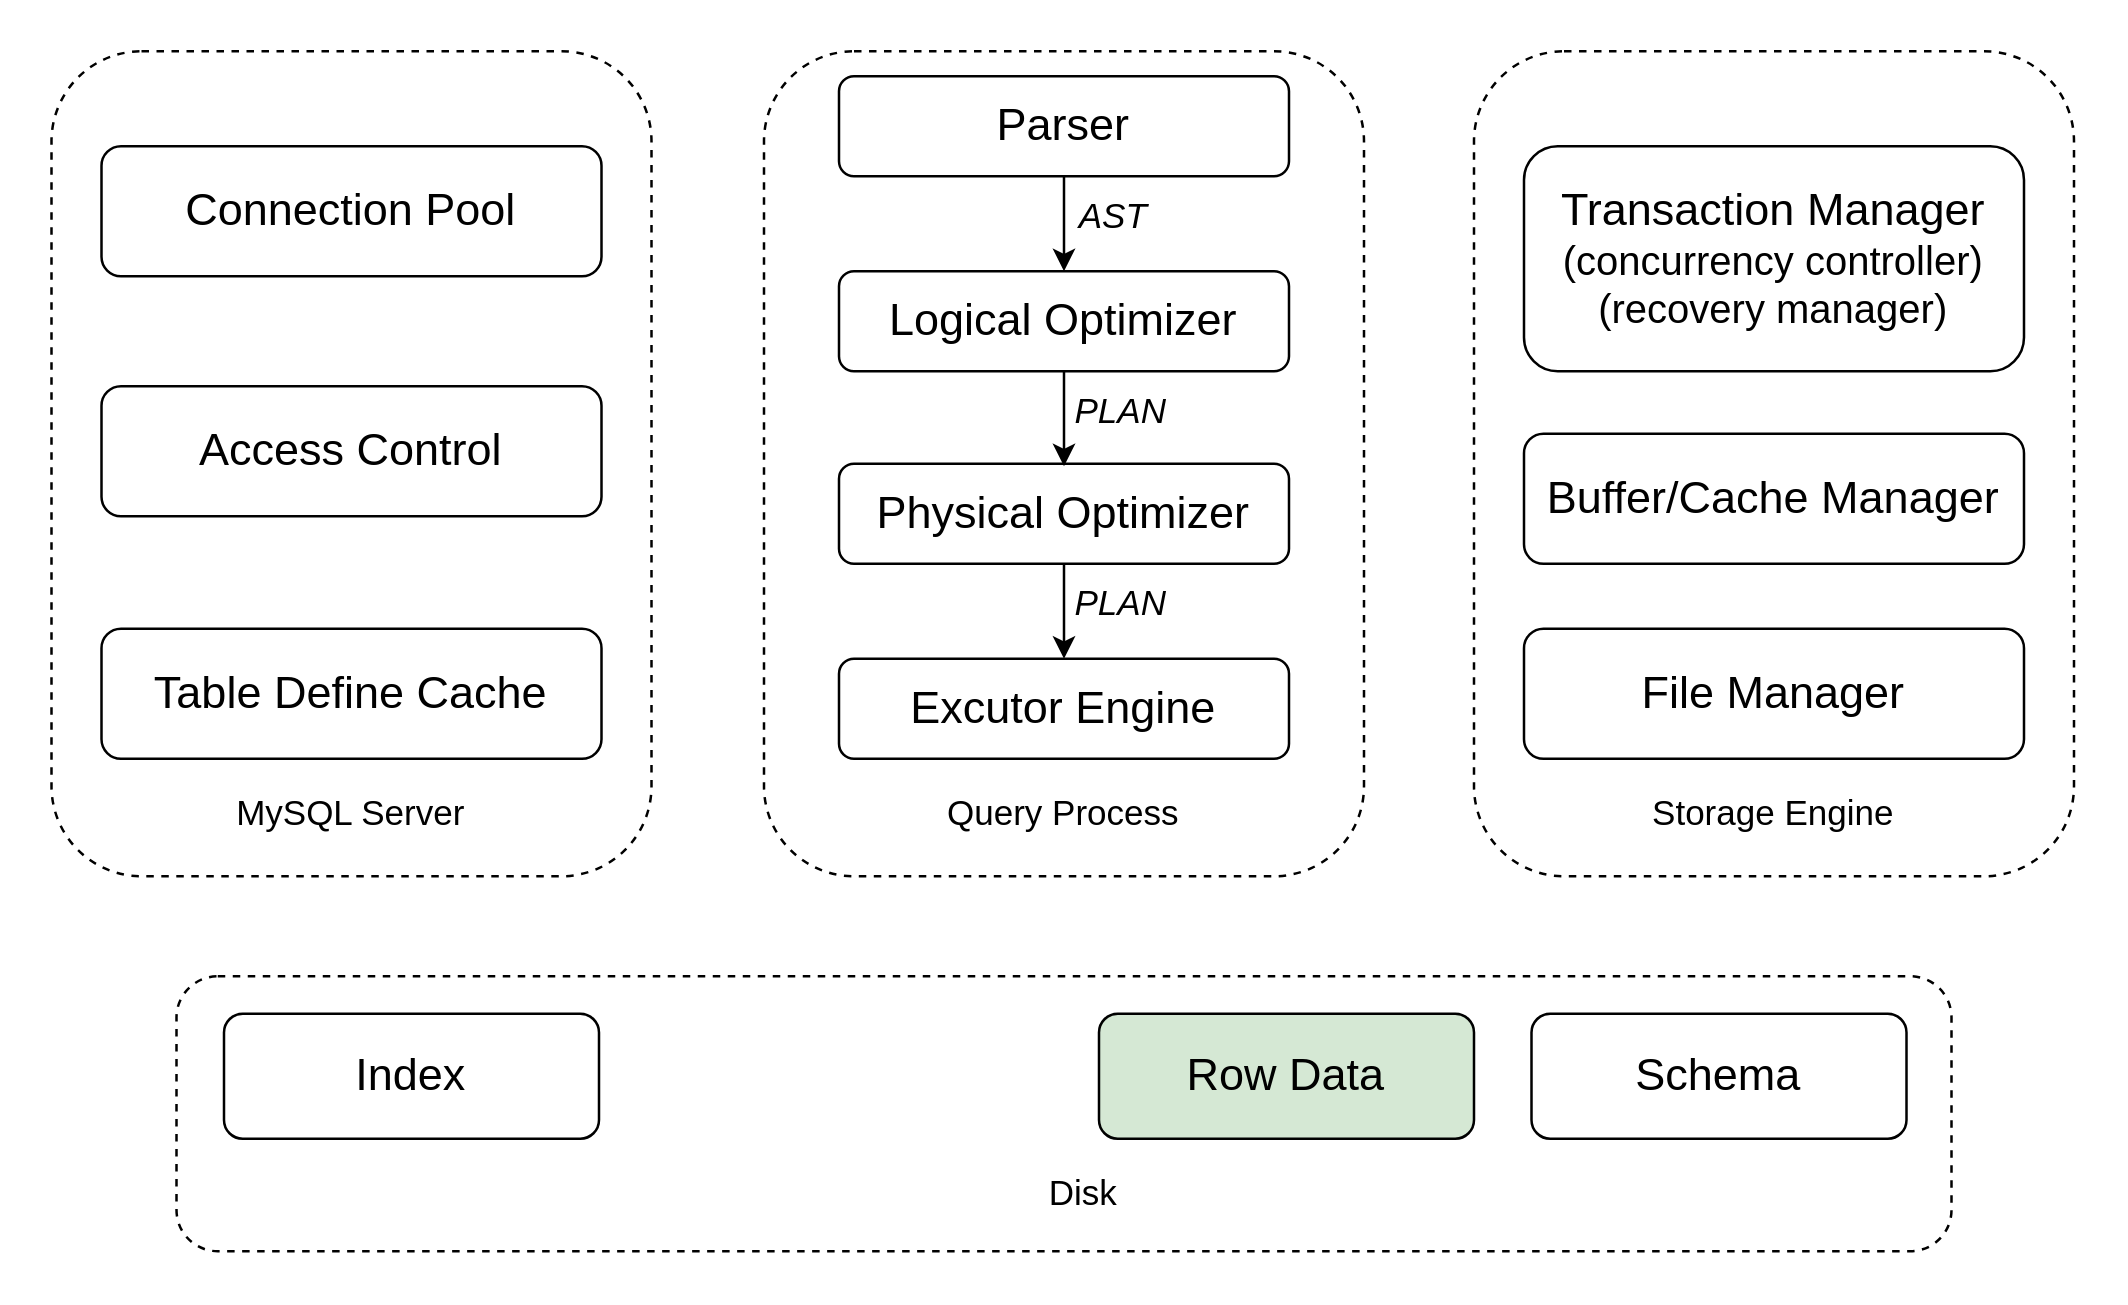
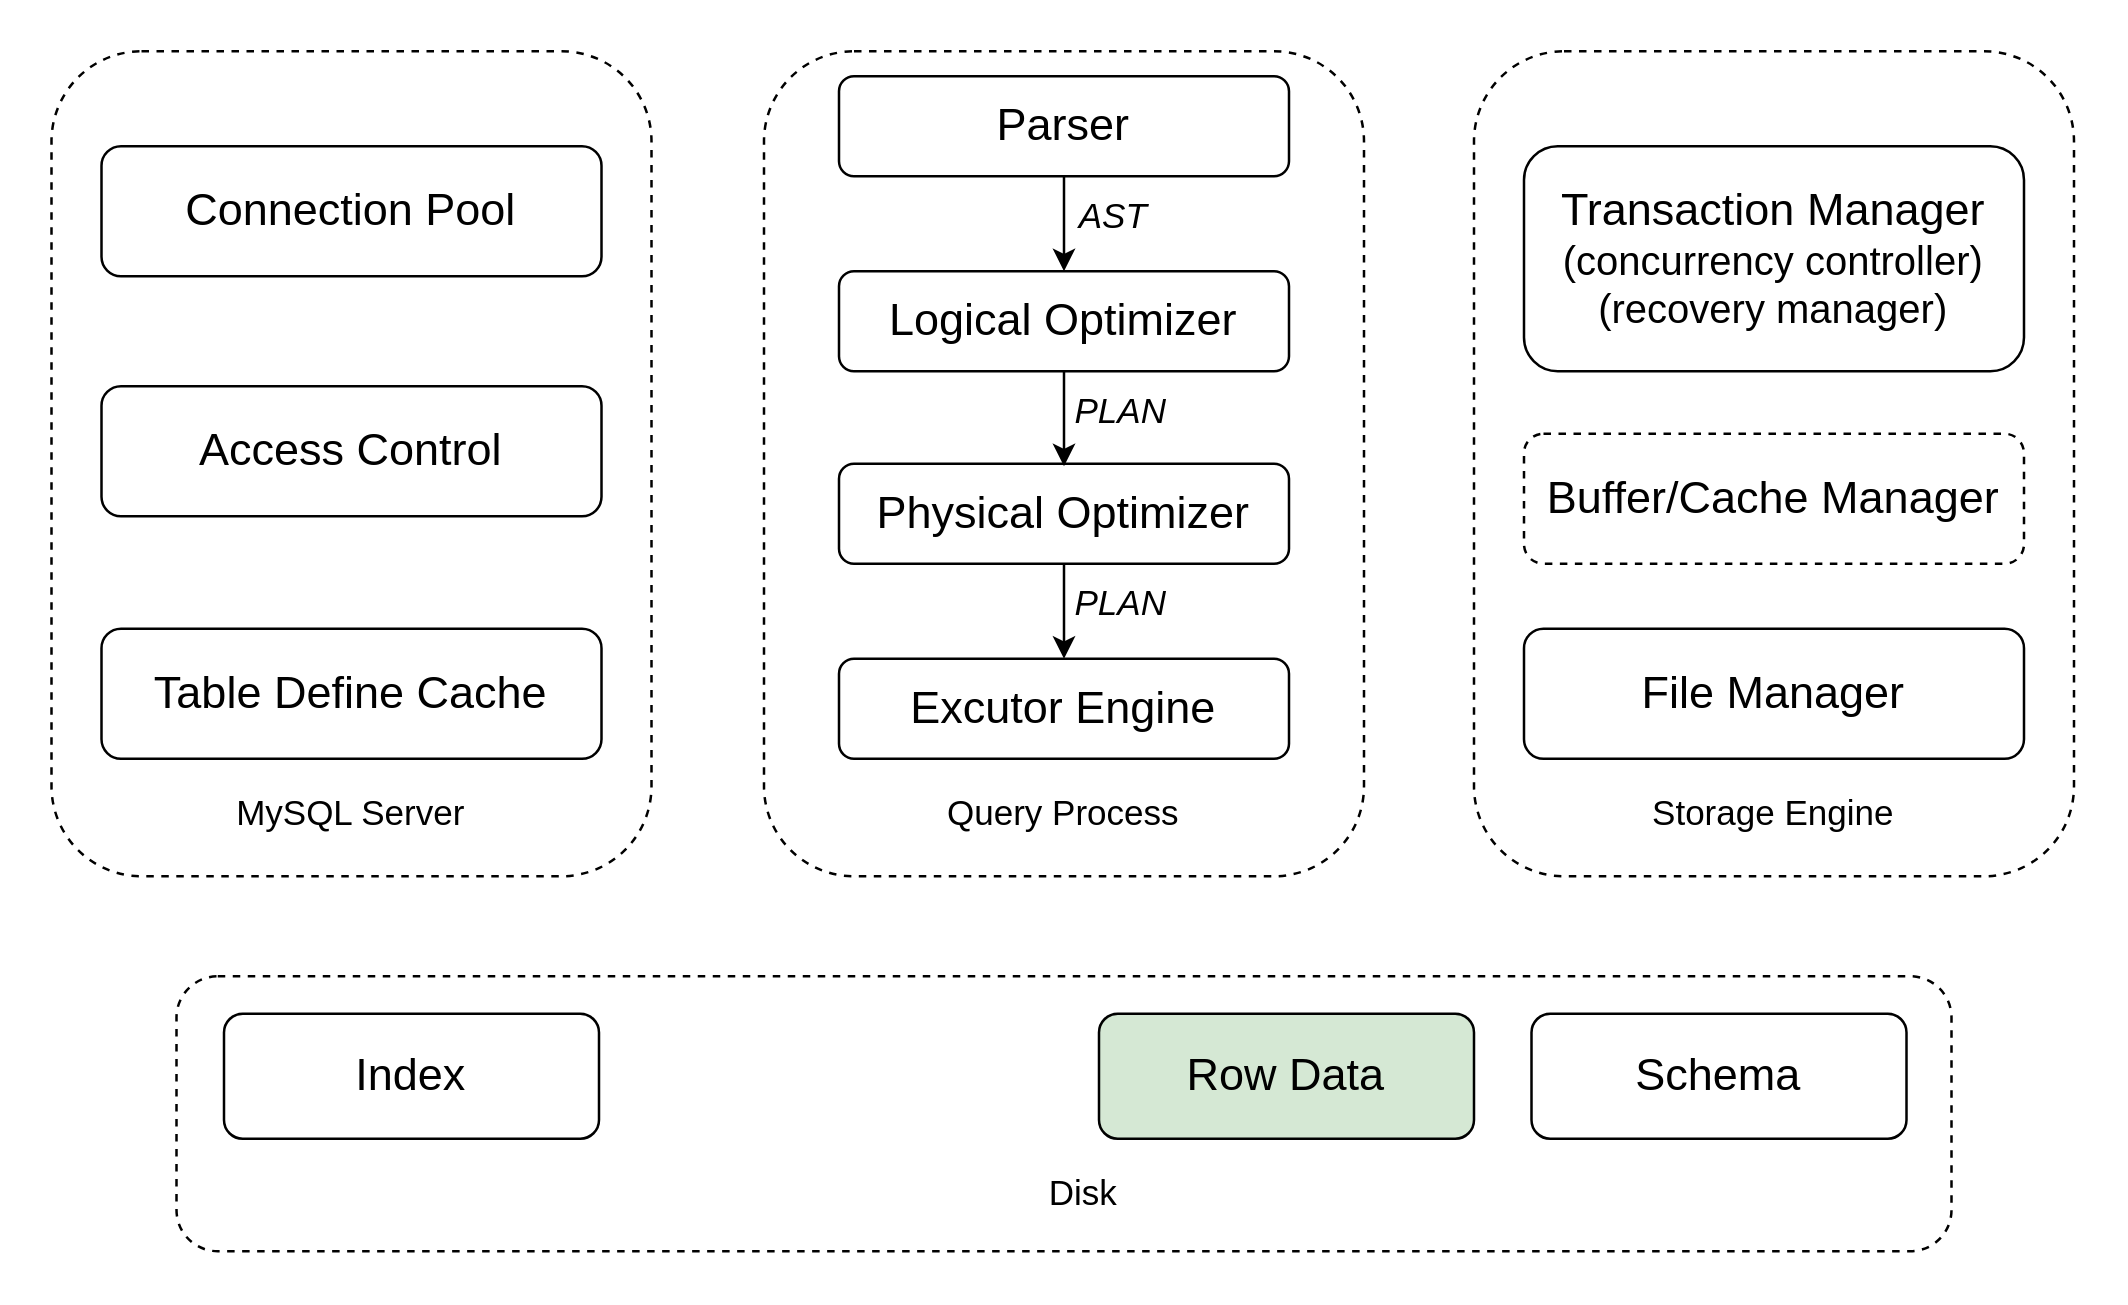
- <mxCell id="17" value="&lt;font style=&quot;font-size: 18px;&quot;&gt;Buffer/Cache Manager&lt;/font&gt;" style="rounded=1;whiteSpace=wrap;html=1;" parent="1" vertex="1"><mxGeometry x="609" y="173" width="200" height="52" as="geometry" /></mxCell>
+ <mxCell id="17" value="&lt;font style=&quot;font-size: 18px;&quot;&gt;Buffer/Cache Manager&lt;/font&gt;" style="rounded=1;whiteSpace=wrap;html=1;dashed=1;" parent="1" vertex="1"><mxGeometry x="609" y="173" width="200" height="52" as="geometry" /></mxCell>
